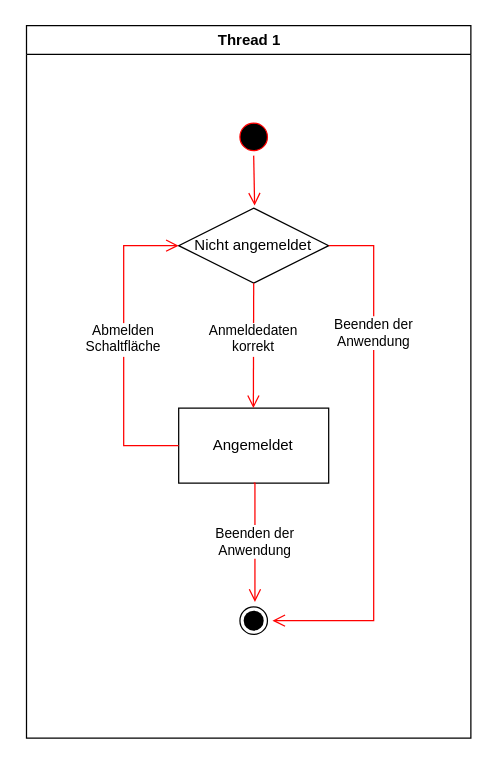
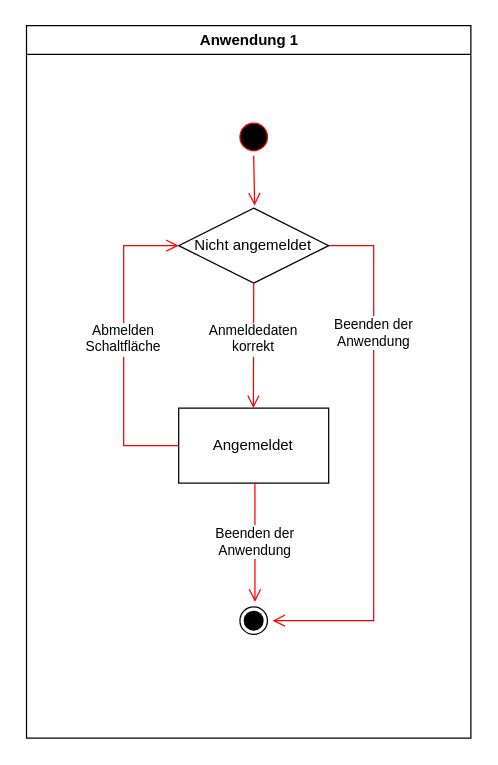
- <mxCell id="2" value="Thread 1" style="swimlane;whiteSpace=wrap" parent="1" vertex="1"><mxGeometry x="20.5" y="20" width="355.5" height="570" as="geometry" /></mxCell>
+ <mxCell id="2" value="Anwendung 1" style="swimlane;whiteSpace=wrap" parent="1" vertex="1"><mxGeometry x="20.5" y="20" width="355.5" height="570" as="geometry" /></mxCell>
